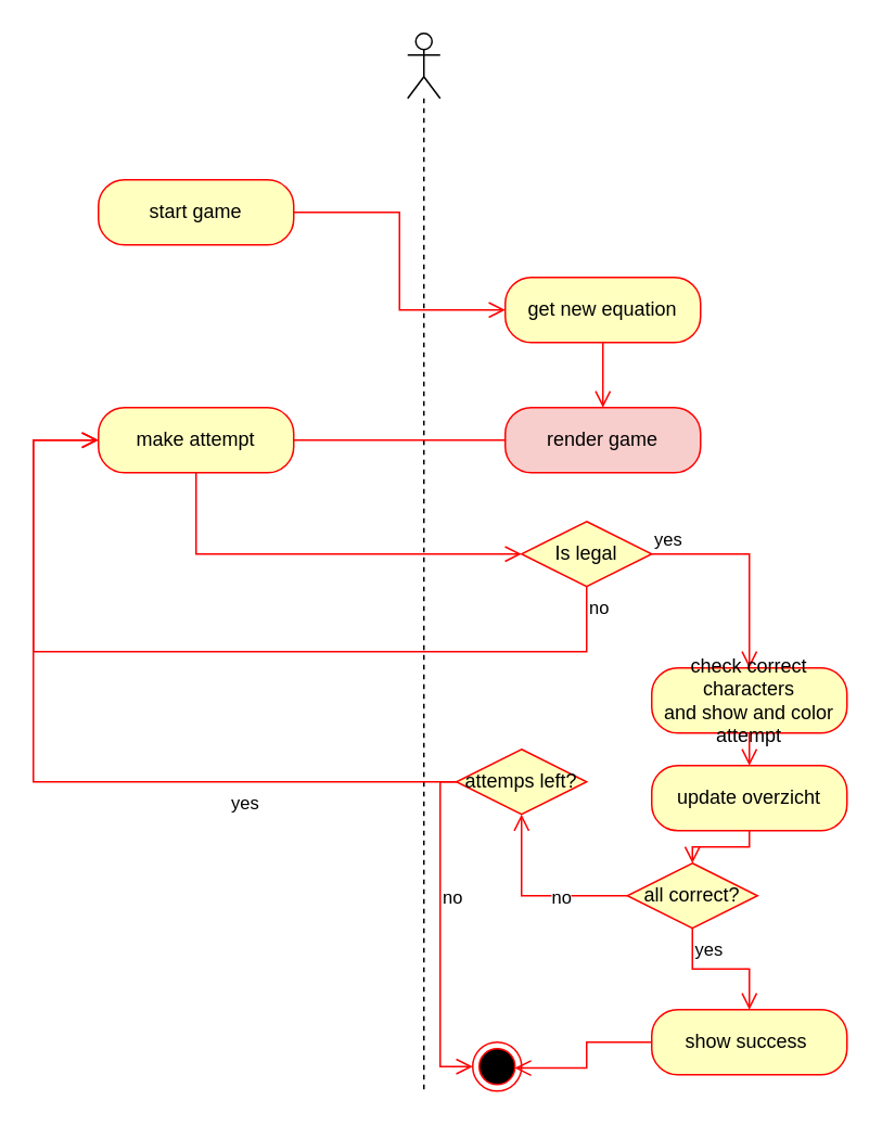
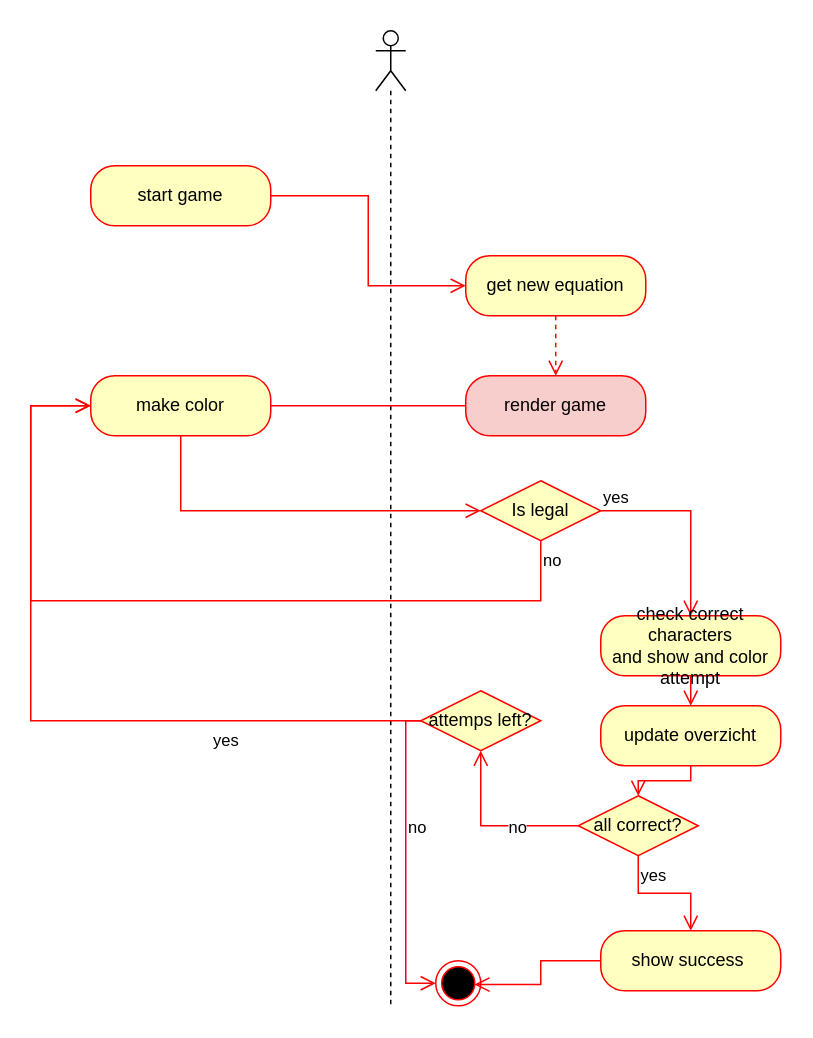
- <mxCell id="6" value="" style="edgeStyle=orthogonalEdgeStyle;html=1;verticalAlign=bottom;endArrow=open;endSize=8;strokeColor=#ff0000;rounded=0;" edge="1" source="5" parent="1" target="7"><mxGeometry relative="1" as="geometry"><mxPoint x="370" y="240" as="targetPoint" /></mxGeometry></mxCell>
+ <mxCell id="6" value="" style="edgeStyle=orthogonalEdgeStyle;html=1;verticalAlign=bottom;endArrow=open;endSize=8;strokeColor=#ff0000;rounded=0;dashed=1;" edge="1" source="5" parent="1" target="7"><mxGeometry relative="1" as="geometry"><mxPoint x="370" y="240" as="targetPoint" /></mxGeometry></mxCell>
- <mxCell id="9" value="make attempt" style="rounded=1;whiteSpace=wrap;html=1;arcSize=40;fontColor=#000000;fillColor=#ffffc0;strokeColor=#ff0000;" vertex="1" parent="1"><mxGeometry x="60" y="250" width="120" height="40" as="geometry" /></mxCell>
+ <mxCell id="9" value="make color" style="rounded=1;whiteSpace=wrap;html=1;arcSize=40;fontColor=#000000;fillColor=#ffffc0;strokeColor=#ff0000;" vertex="1" parent="1"><mxGeometry x="60" y="250" width="120" height="40" as="geometry" /></mxCell>
